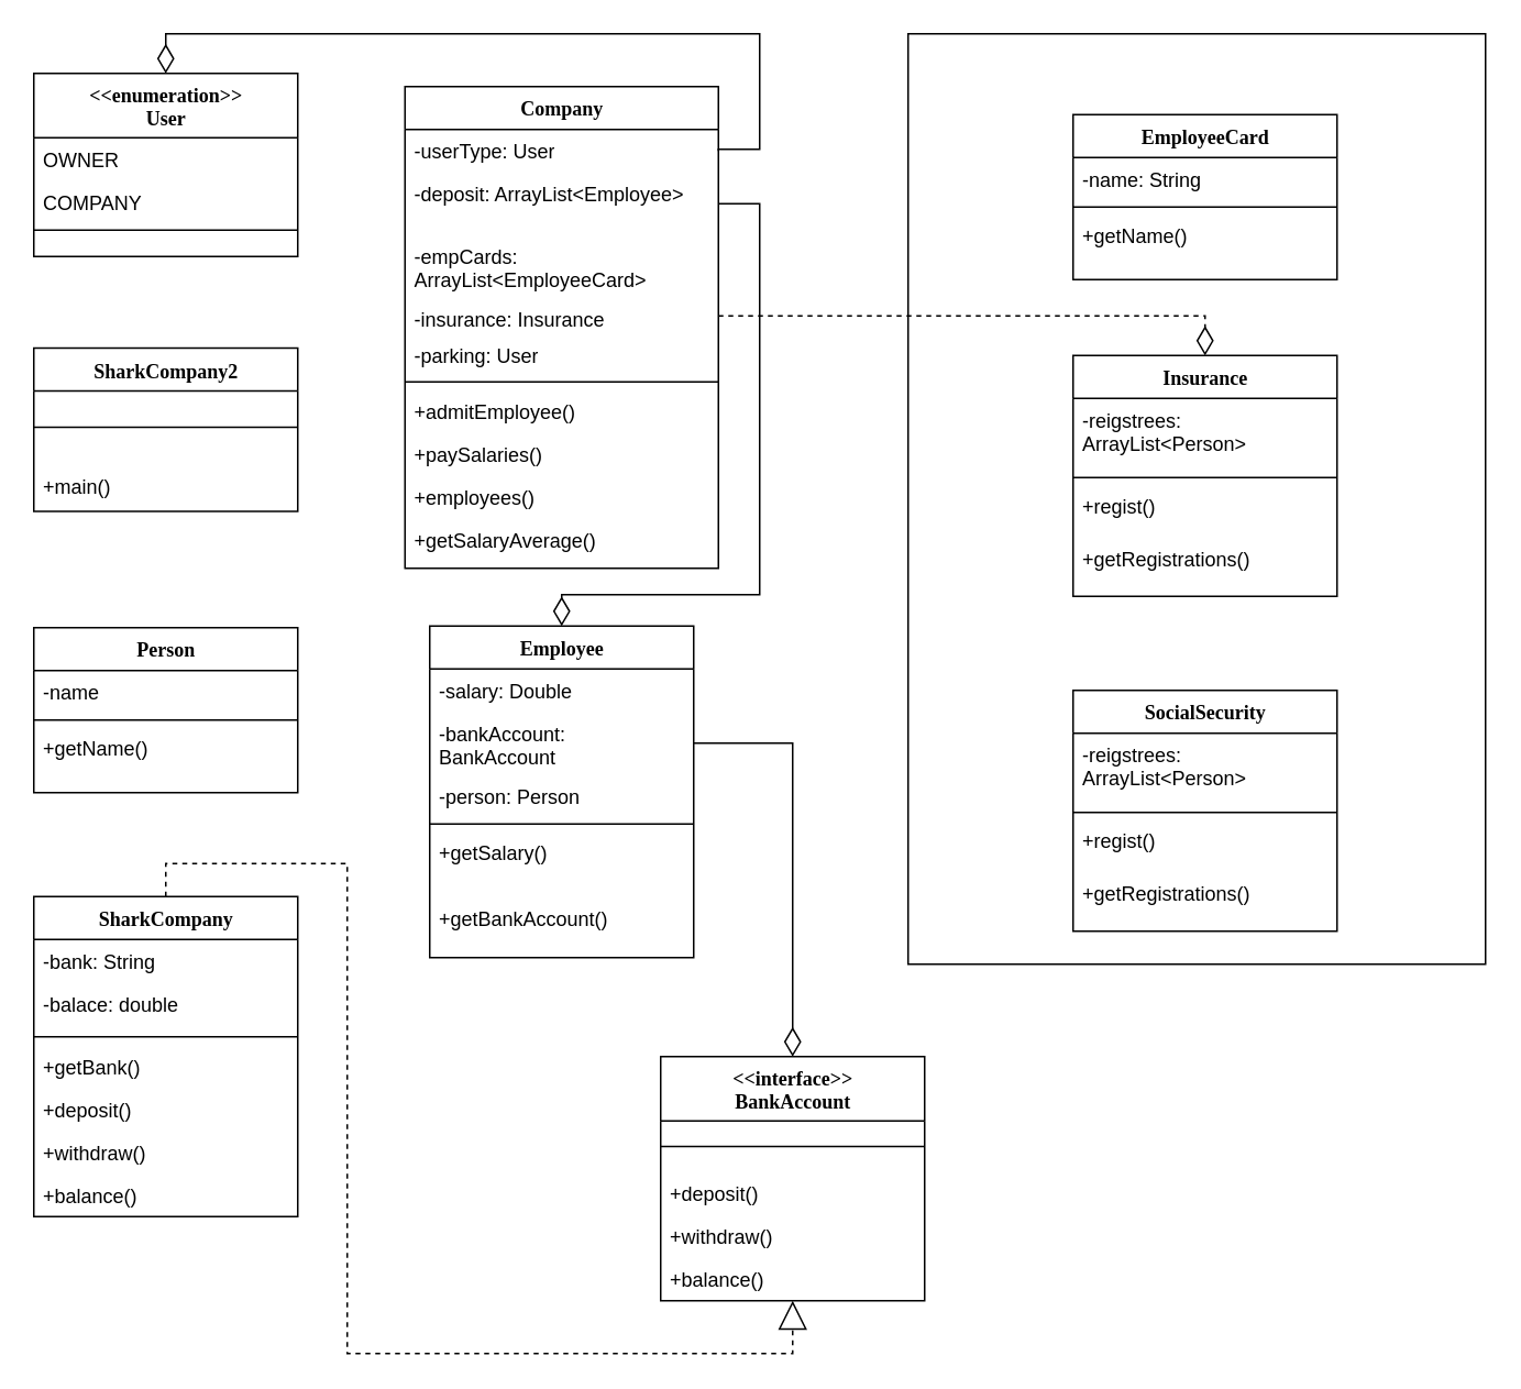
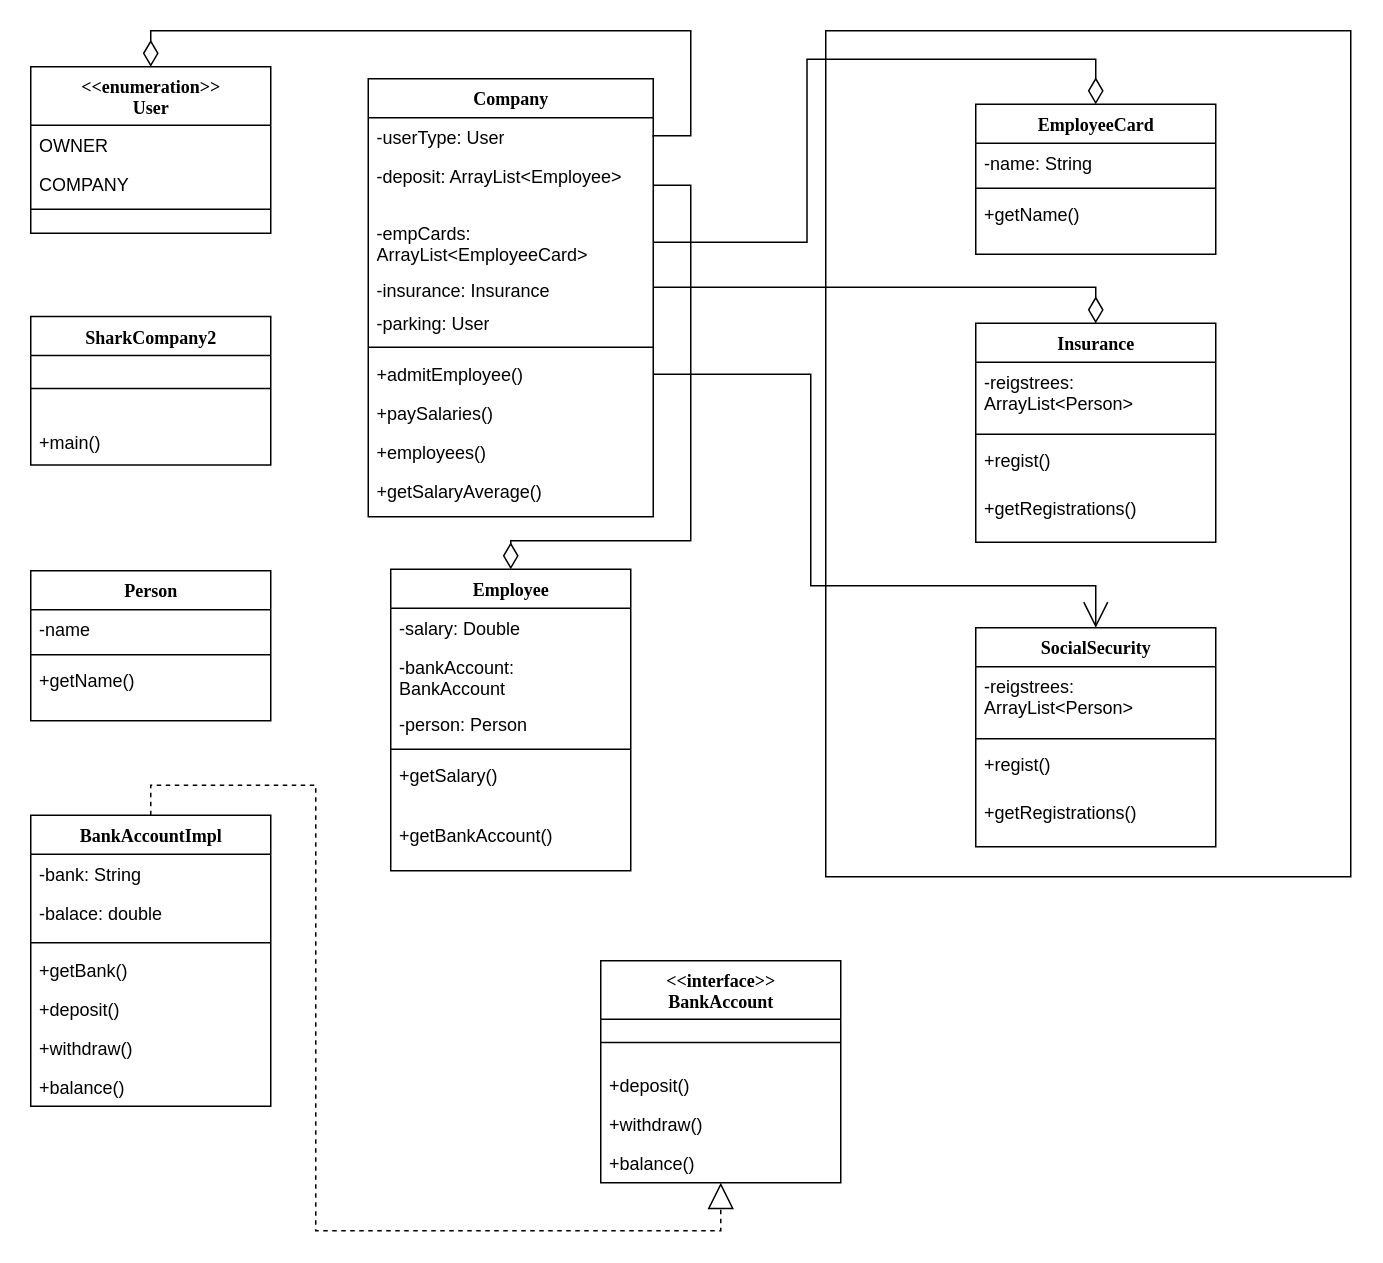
+ <mxCell id="54" style="edgeStyle=orthogonalEdgeStyle;rounded=0;orthogonalLoop=1;jettySize=auto;html=1;exitX=1;exitY=0.5;exitDx=0;exitDy=0;entryX=0.5;entryY=0;entryDx=0;entryDy=0;endArrow=diamondThin;endFill=0;endSize=15;" edge="1" parent="1" source="10" target="50"><mxGeometry relative="1" as="geometry" /></mxCell>
- <mxCell id="65" style="edgeStyle=orthogonalEdgeStyle;rounded=0;orthogonalLoop=1;jettySize=auto;html=1;entryX=0.5;entryY=0;entryDx=0;entryDy=0;endArrow=diamondThin;endFill=0;endSize=15;dashed=1;" edge="1" parent="1" source="11" target="55"><mxGeometry relative="1" as="geometry"><Array as="points"><mxPoint x="730" y="191" /></Array></mxGeometry></mxCell>
+ <mxCell id="65" style="edgeStyle=orthogonalEdgeStyle;rounded=0;orthogonalLoop=1;jettySize=auto;html=1;entryX=0.5;entryY=0;entryDx=0;entryDy=0;endArrow=diamondThin;endFill=0;endSize=15;" edge="1" parent="1" source="11" target="55"><mxGeometry relative="1" as="geometry"><Array as="points"><mxPoint x="730" y="191" /></Array></mxGeometry></mxCell>
+ <mxCell id="66" style="edgeStyle=orthogonalEdgeStyle;rounded=0;orthogonalLoop=1;jettySize=auto;html=1;entryX=0.5;entryY=0;entryDx=0;entryDy=0;endArrow=open;endFill=0;endSize=15;" edge="1" parent="1" source="14" target="60"><mxGeometry relative="1" as="geometry"><Array as="points"><mxPoint x="540" y="249" /><mxPoint x="540" y="390" /><mxPoint x="730" y="390" /></Array></mxGeometry></mxCell>
- <mxCell id="40" style="edgeStyle=orthogonalEdgeStyle;rounded=0;orthogonalLoop=1;jettySize=auto;html=1;entryX=0.5;entryY=0;entryDx=0;entryDy=0;endArrow=diamondThin;endFill=0;endSize=15;" edge="1" parent="1" source="24" target="35"><mxGeometry relative="1" as="geometry" /></mxCell>
- <mxCell id="42" value="SharkCompany" style="swimlane;html=1;fontStyle=1;align=center;verticalAlign=top;childLayout=stackLayout;horizontal=1;startSize=26;horizontalStack=0;resizeParent=1;resizeLast=0;collapsible=1;marginBottom=0;swimlaneFillColor=#ffffff;rounded=0;shadow=0;comic=0;labelBackgroundColor=none;strokeColor=#000000;strokeWidth=1;fillColor=none;fontFamily=Verdana;fontSize=12;fontColor=#000000;" vertex="1" parent="1"><mxGeometry x="20" y="543" width="160" height="194" as="geometry" /></mxCell>
+ <mxCell id="42" value="BankAccountImpl" style="swimlane;html=1;fontStyle=1;align=center;verticalAlign=top;childLayout=stackLayout;horizontal=1;startSize=26;horizontalStack=0;resizeParent=1;resizeLast=0;collapsible=1;marginBottom=0;swimlaneFillColor=#ffffff;rounded=0;shadow=0;comic=0;labelBackgroundColor=none;strokeColor=#000000;strokeWidth=1;fillColor=none;fontFamily=Verdana;fontSize=12;fontColor=#000000;" vertex="1" parent="1"><mxGeometry x="20" y="543" width="160" height="194" as="geometry" /></mxCell>
